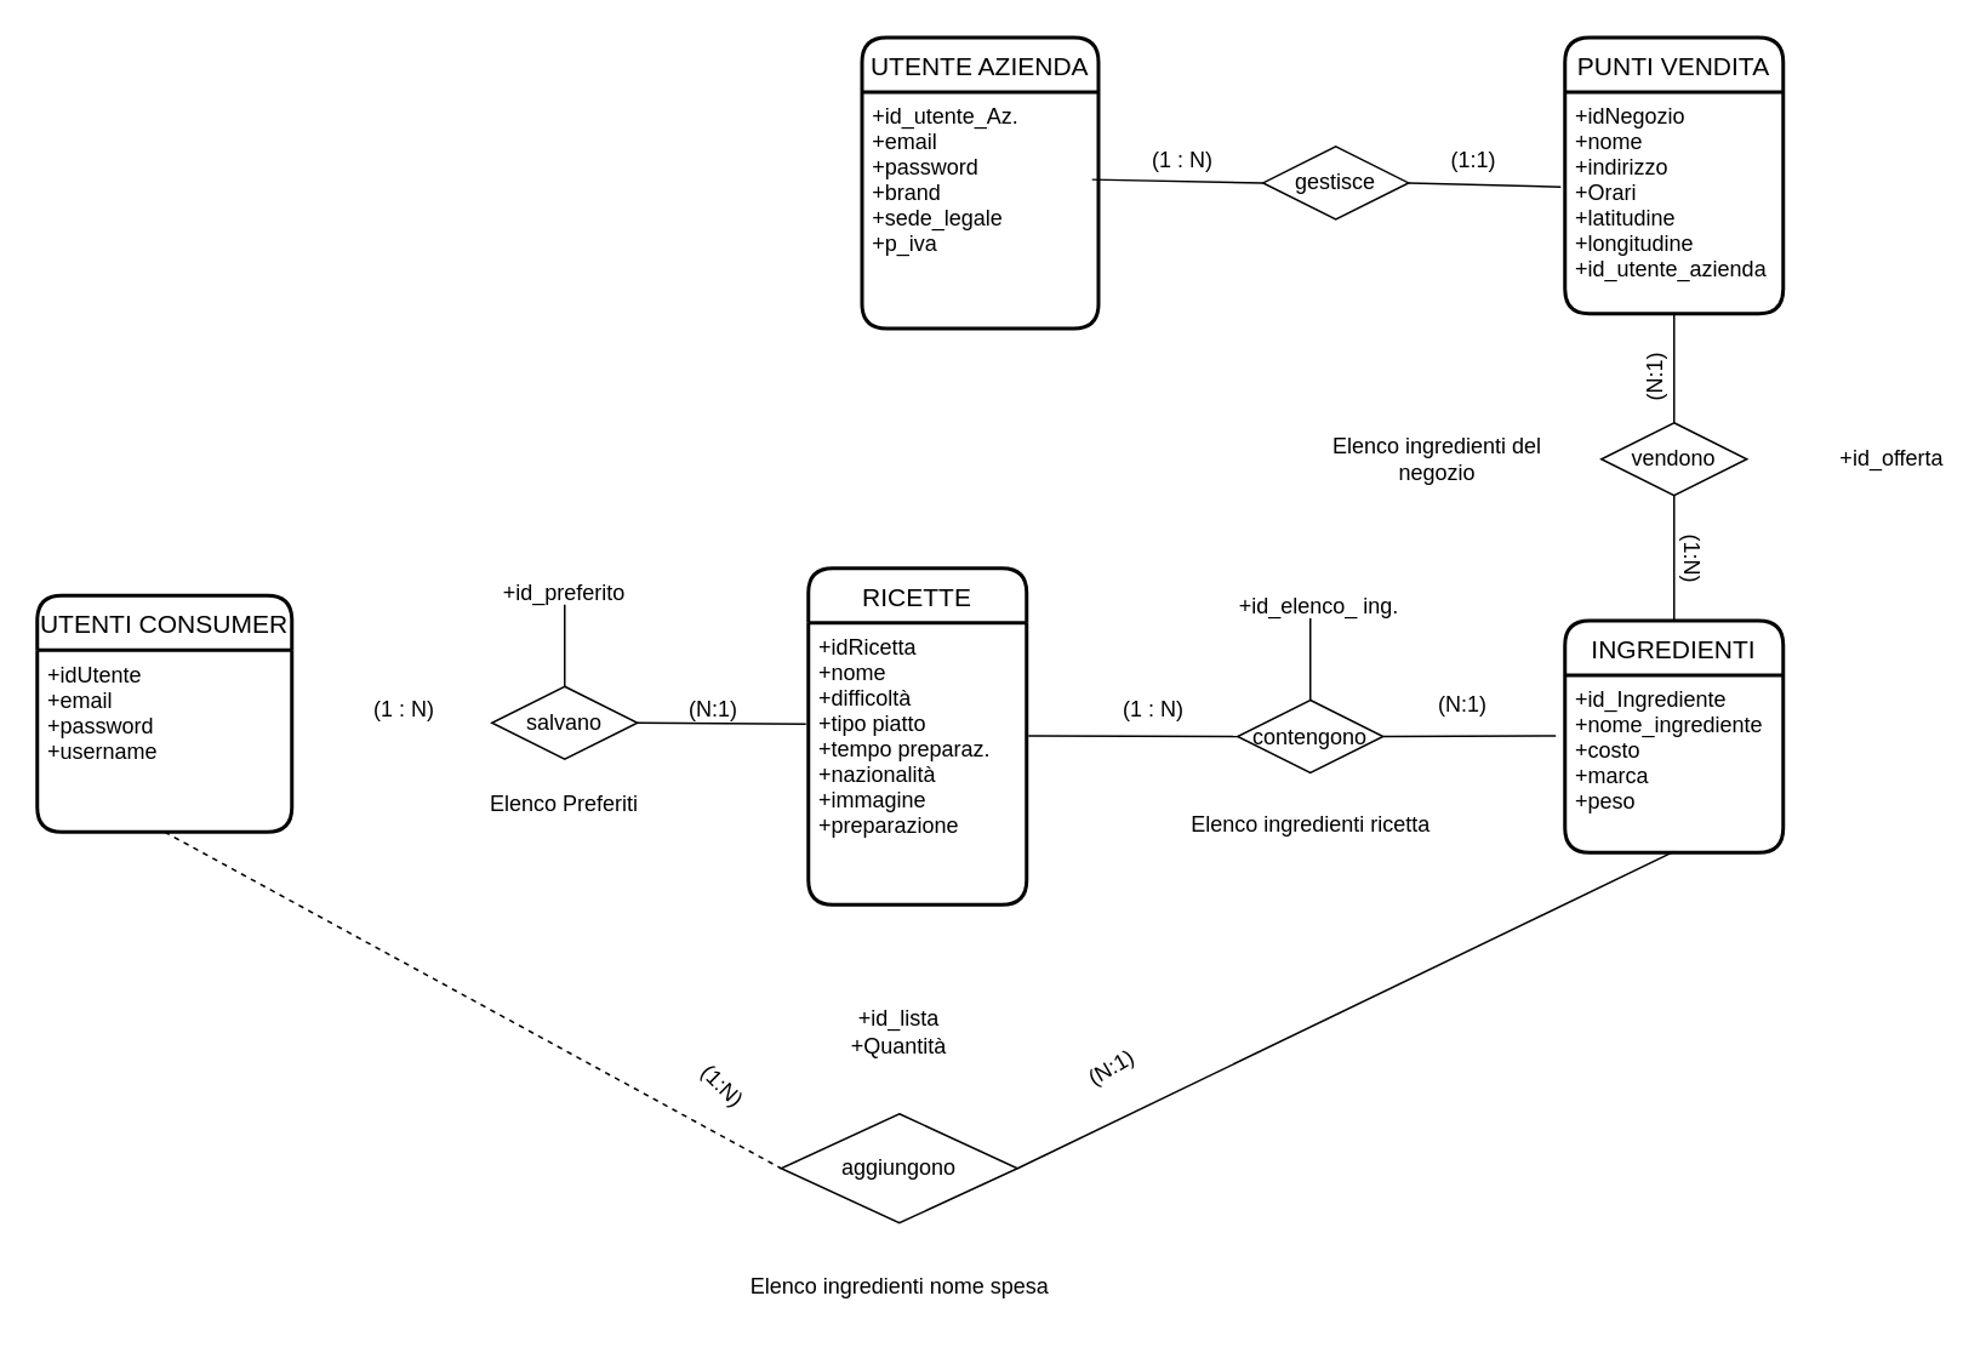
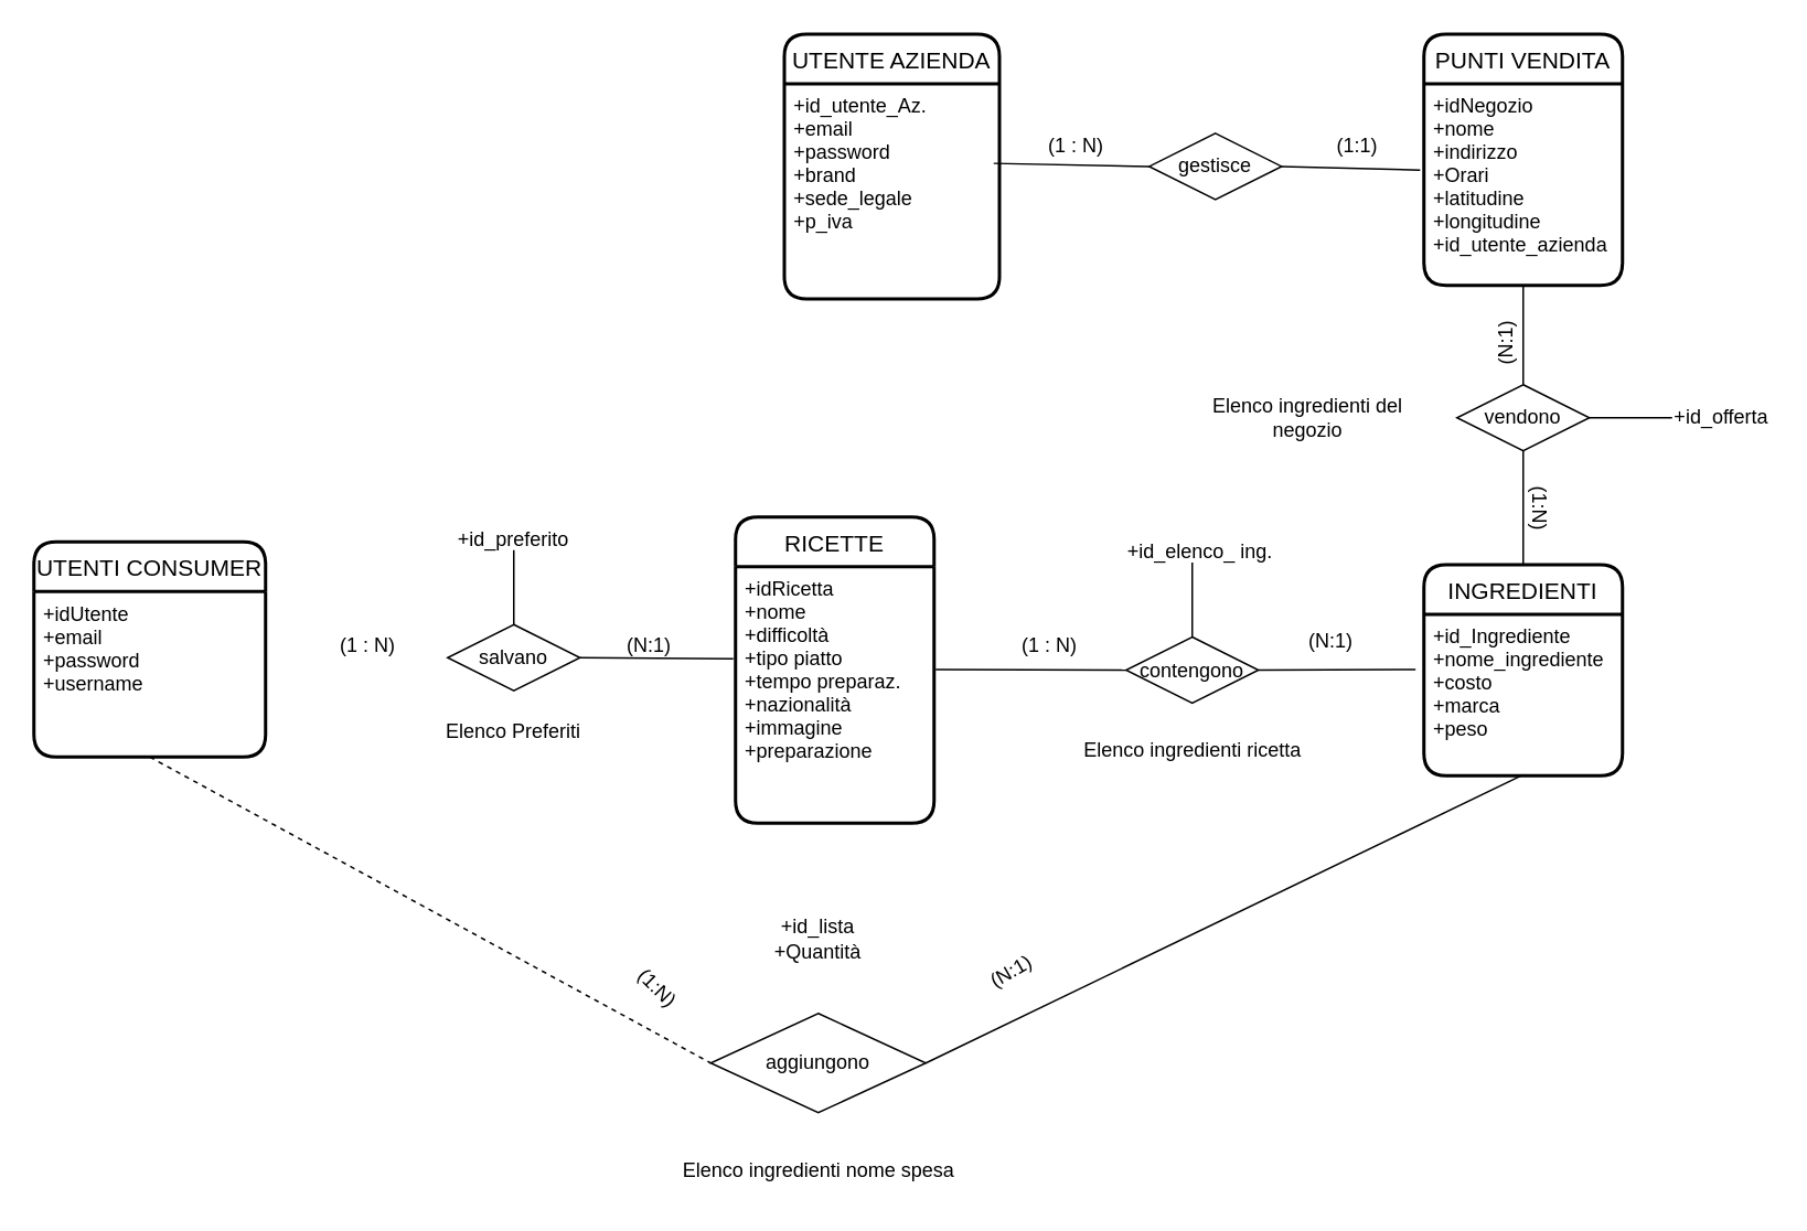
- <mxCell id="28" value="(1:1)" style="text;html=1;strokeColor=none;fillColor=none;align=center;verticalAlign=middle;whiteSpace=wrap;rounded=0;" vertex="1" parent="1"><mxGeometry x="780" y="73.25" width="60" height="30" as="geometry" /></mxCell>
+ <mxCell id="28" value="(1:1)" style="text;html=1;strokeColor=none;fillColor=none;align=center;verticalAlign=middle;whiteSpace=wrap;rounded=0;" vertex="1" parent="1"><mxGeometry x="790" y="73.25" width="60" height="30" as="geometry" /></mxCell>
+ <mxCell id="42" value="" style="endArrow=none;html=1;rounded=0;exitX=1;exitY=0.5;exitDx=0;exitDy=0;" edge="1" parent="1" source="9" target="43"><mxGeometry width="50" height="50" relative="1" as="geometry"><mxPoint x="930" y="262" as="sourcePoint" /><mxPoint x="1020" y="252" as="targetPoint" /></mxGeometry></mxCell>
